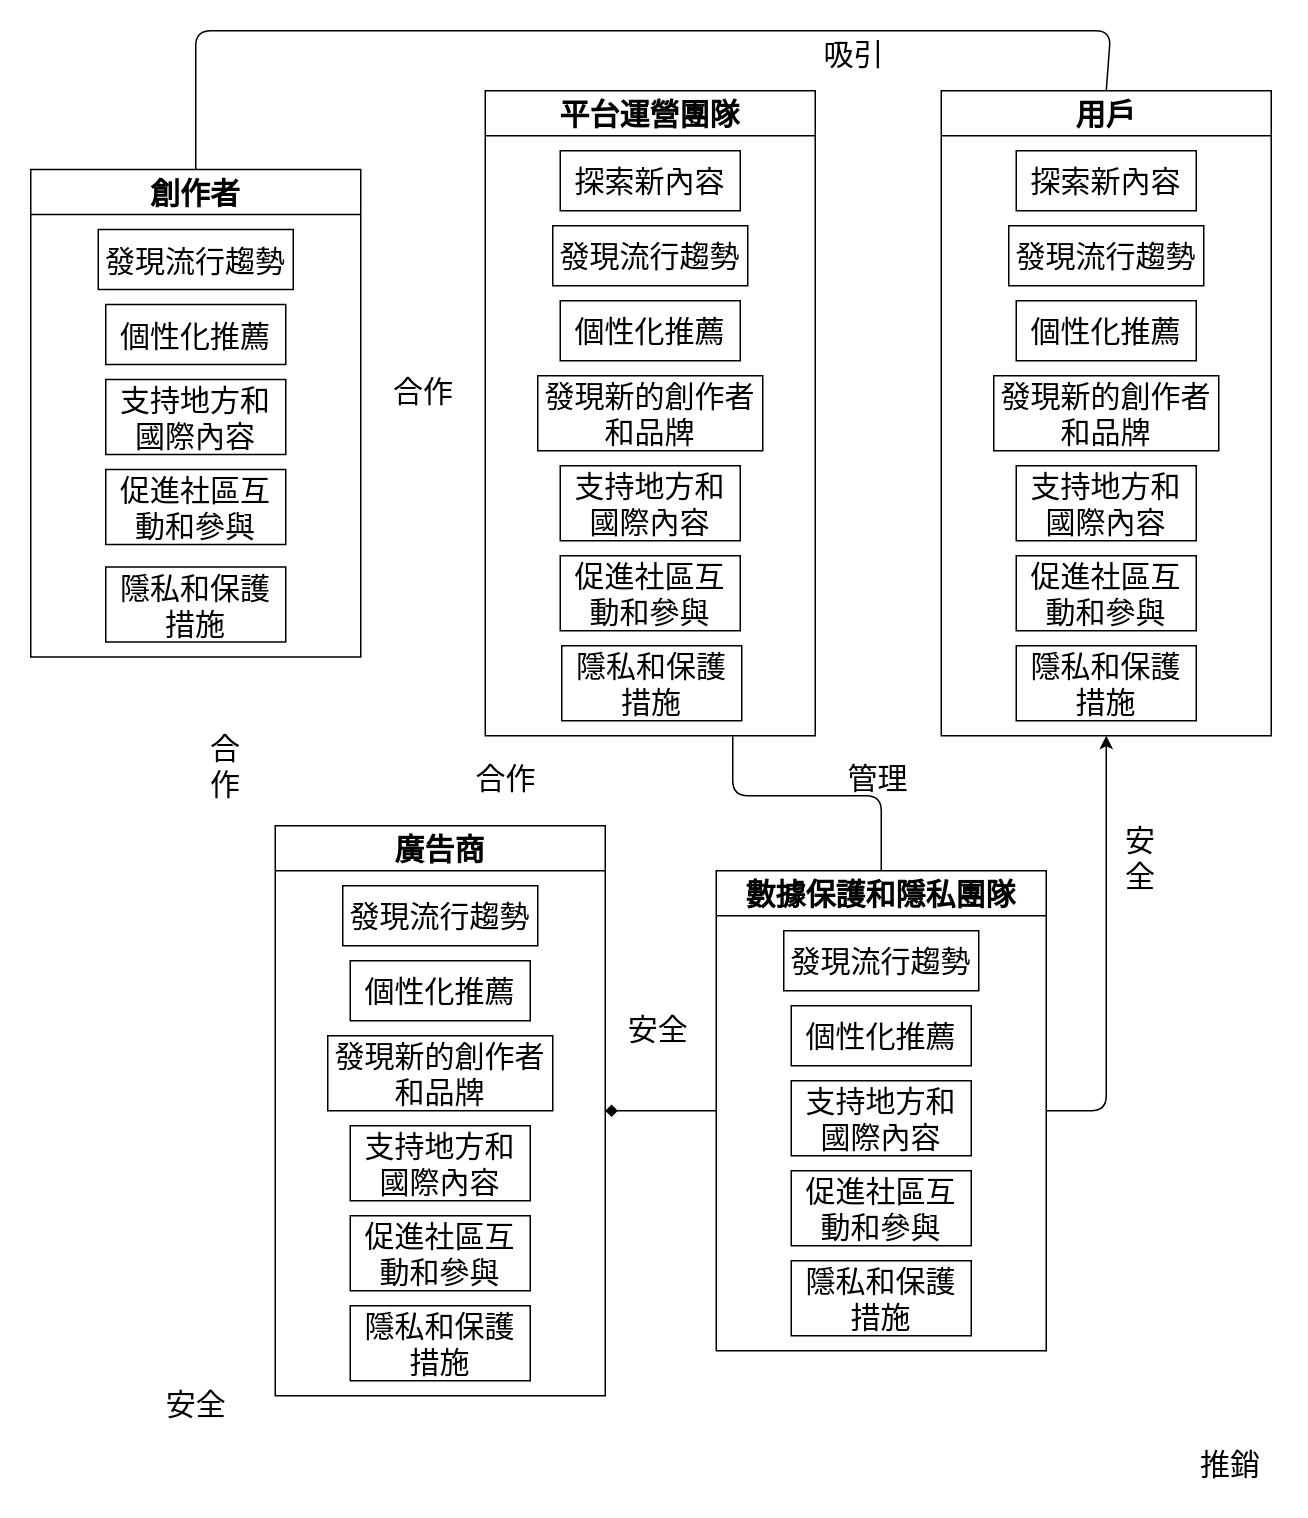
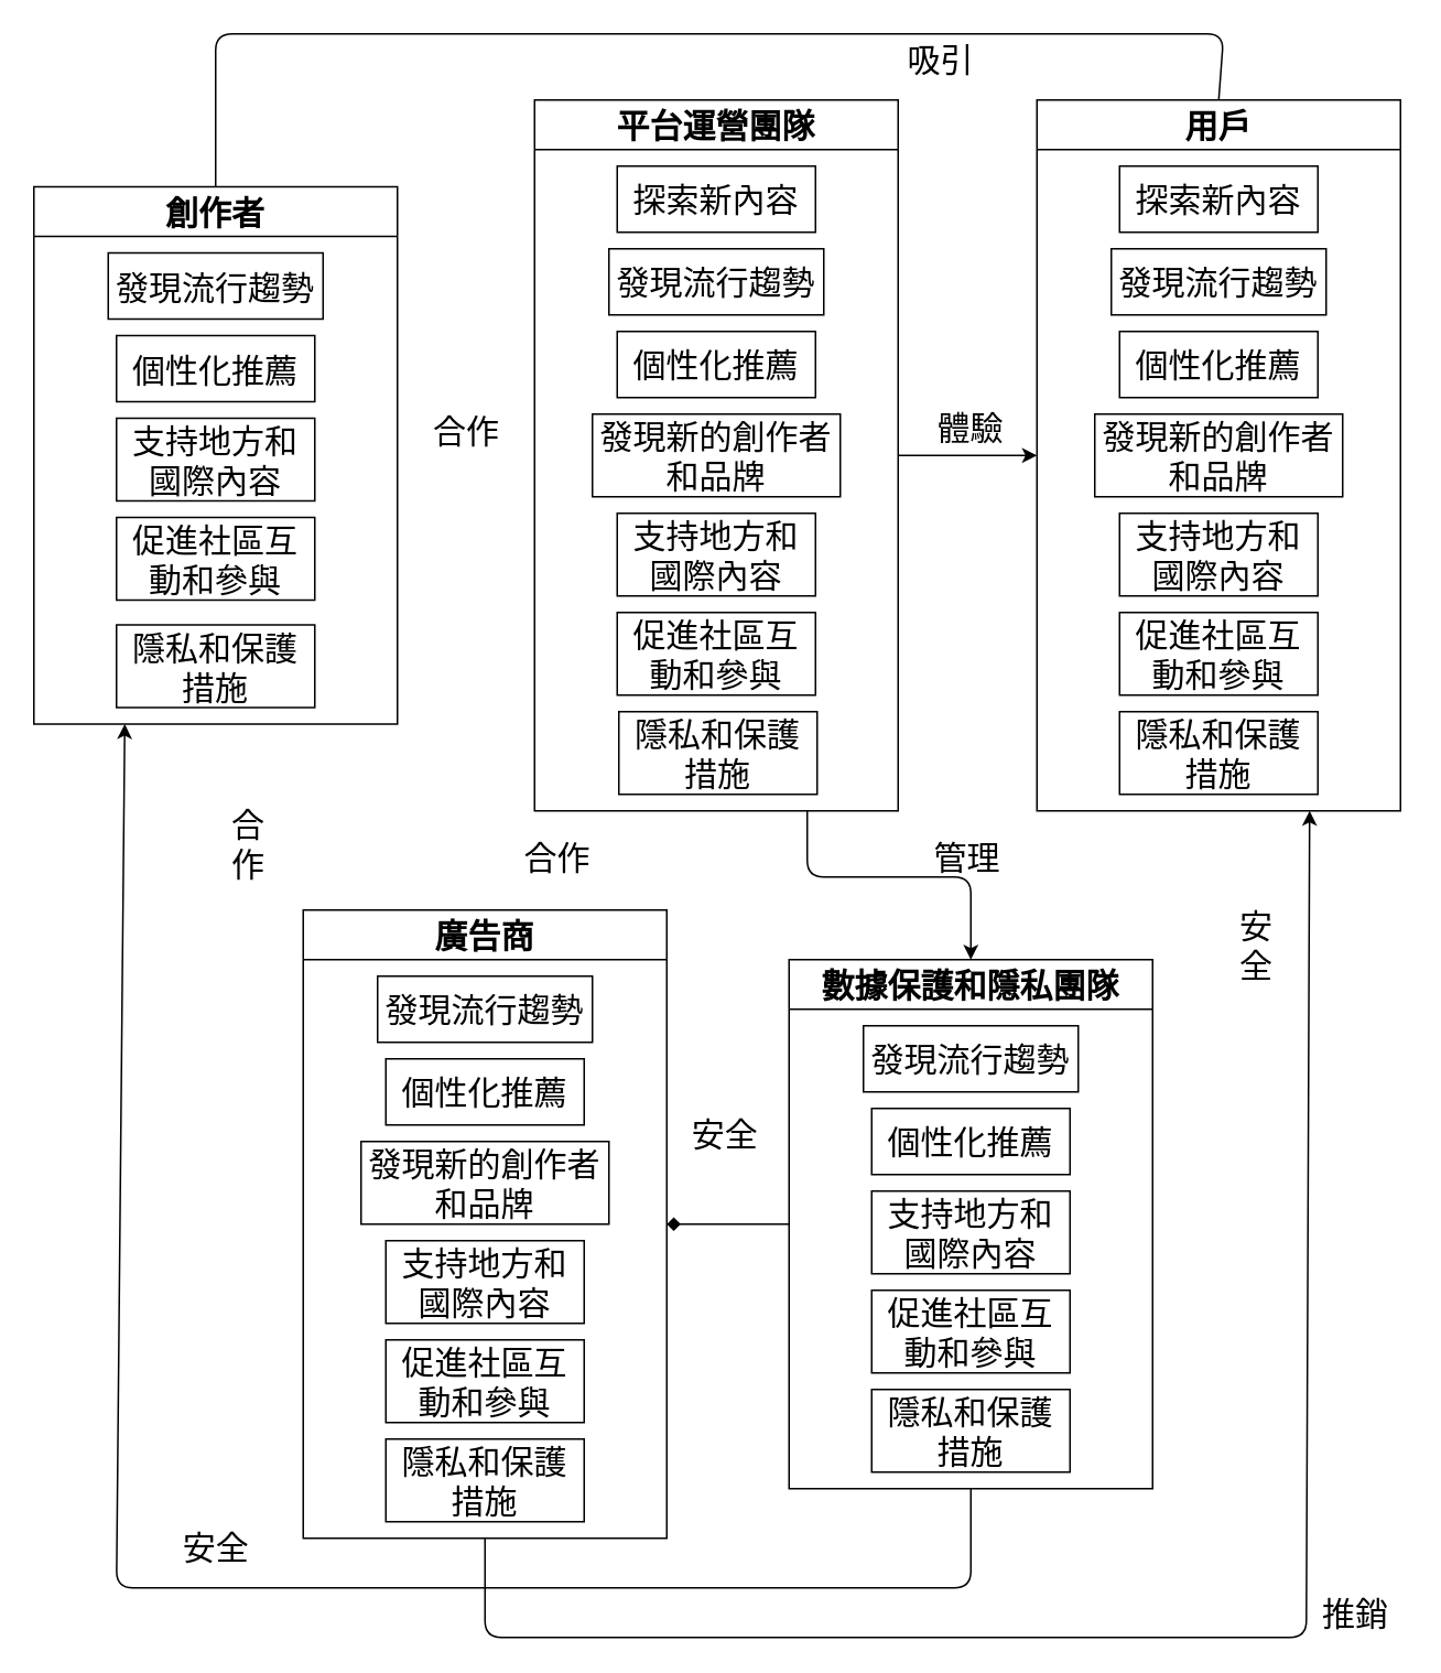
+ <mxCell id="38" value="體驗" style="text;html=1;strokeColor=none;fillColor=none;align=center;verticalAlign=middle;whiteSpace=wrap;rounded=0;fontSize=20;" parent="1" vertex="1"><mxGeometry x="547" y="240" width="80" height="35" as="geometry" /></mxCell>
+ <mxCell id="25" style="edgeStyle=none;html=1;exitX=1;exitY=0.5;exitDx=0;exitDy=0;fontSize=20;entryX=0;entryY=0.5;entryDx=0;entryDy=0;" parent="1" source="27" target="2" edge="1"><mxGeometry relative="1" as="geometry"><mxPoint x="610" y="340" as="targetPoint" /></mxGeometry></mxCell>
- <mxCell id="26" style="edgeStyle=none;html=1;exitX=0.75;exitY=1;exitDx=0;exitDy=0;entryX=0.5;entryY=0;entryDx=0;entryDy=0;fontSize=20;endArrow=none;" parent="1" source="27" target="44" edge="1"><mxGeometry relative="1" as="geometry"><Array as="points"><mxPoint x="488" y="530" /><mxPoint x="587" y="530" /></Array></mxGeometry></mxCell>
+ <mxCell id="26" style="edgeStyle=none;html=1;exitX=0.75;exitY=1;exitDx=0;exitDy=0;entryX=0.5;entryY=0;entryDx=0;entryDy=0;fontSize=20;" parent="1" source="27" target="44" edge="1"><mxGeometry relative="1" as="geometry"><Array as="points"><mxPoint x="488" y="530" /><mxPoint x="587" y="530" /></Array></mxGeometry></mxCell>
- <mxCell id="41" style="edgeStyle=none;html=1;exitX=1;exitY=0.5;exitDx=0;exitDy=0;entryX=0.5;entryY=1;entryDx=0;entryDy=0;fontSize=20;" parent="1" source="44" target="2" edge="1"><mxGeometry relative="1" as="geometry"><Array as="points"><mxPoint x="737" y="740" /></Array></mxGeometry></mxCell>
+ <mxCell id="43" style="edgeStyle=none;html=1;exitX=0.5;exitY=1;exitDx=0;exitDy=0;entryX=0.25;entryY=1;entryDx=0;entryDy=0;fontSize=20;" parent="1" source="44" target="11" edge="1"><mxGeometry relative="1" as="geometry"><Array as="points"><mxPoint x="587" y="960" /><mxPoint x="70" y="960" /></Array></mxGeometry></mxCell>
+ <mxCell id="17" style="edgeStyle=none;html=1;exitX=0.5;exitY=1;exitDx=0;exitDy=0;entryX=0.75;entryY=1;entryDx=0;entryDy=0;fontSize=20;" parent="1" source="18" target="2" edge="1"><mxGeometry relative="1" as="geometry"><Array as="points"><mxPoint x="293" y="990" /><mxPoint x="790" y="990" /></Array></mxGeometry></mxCell>
